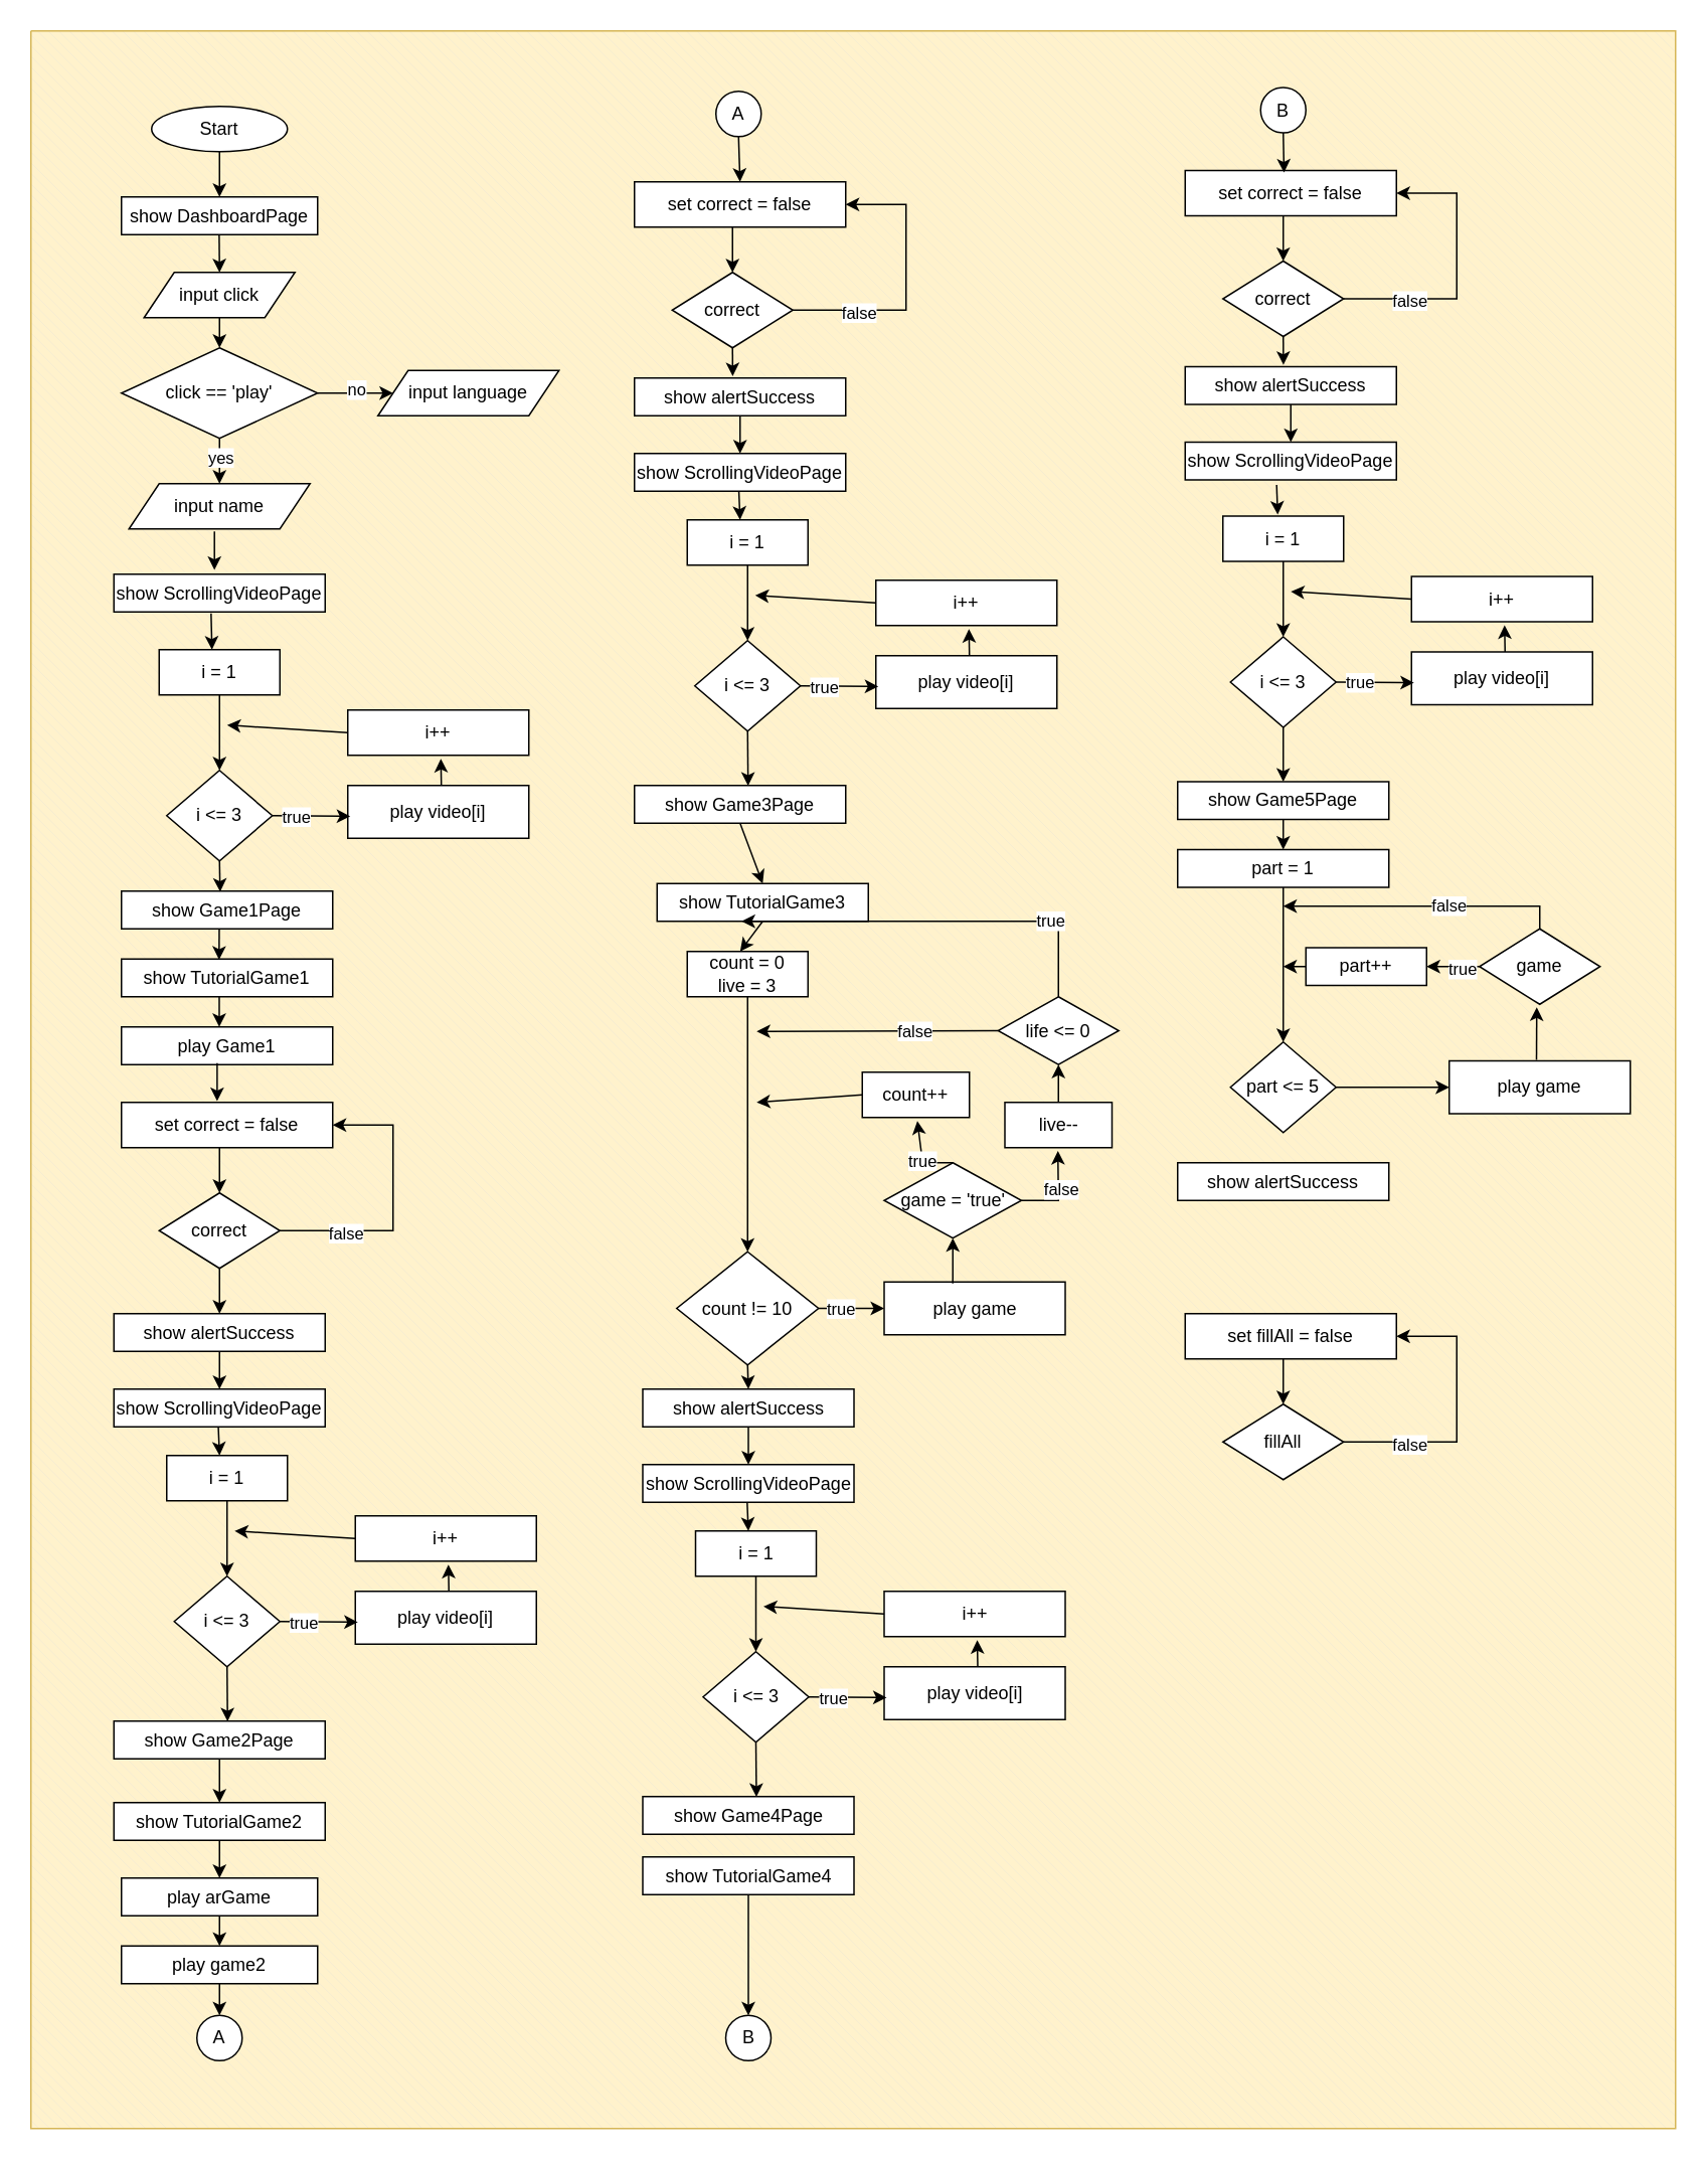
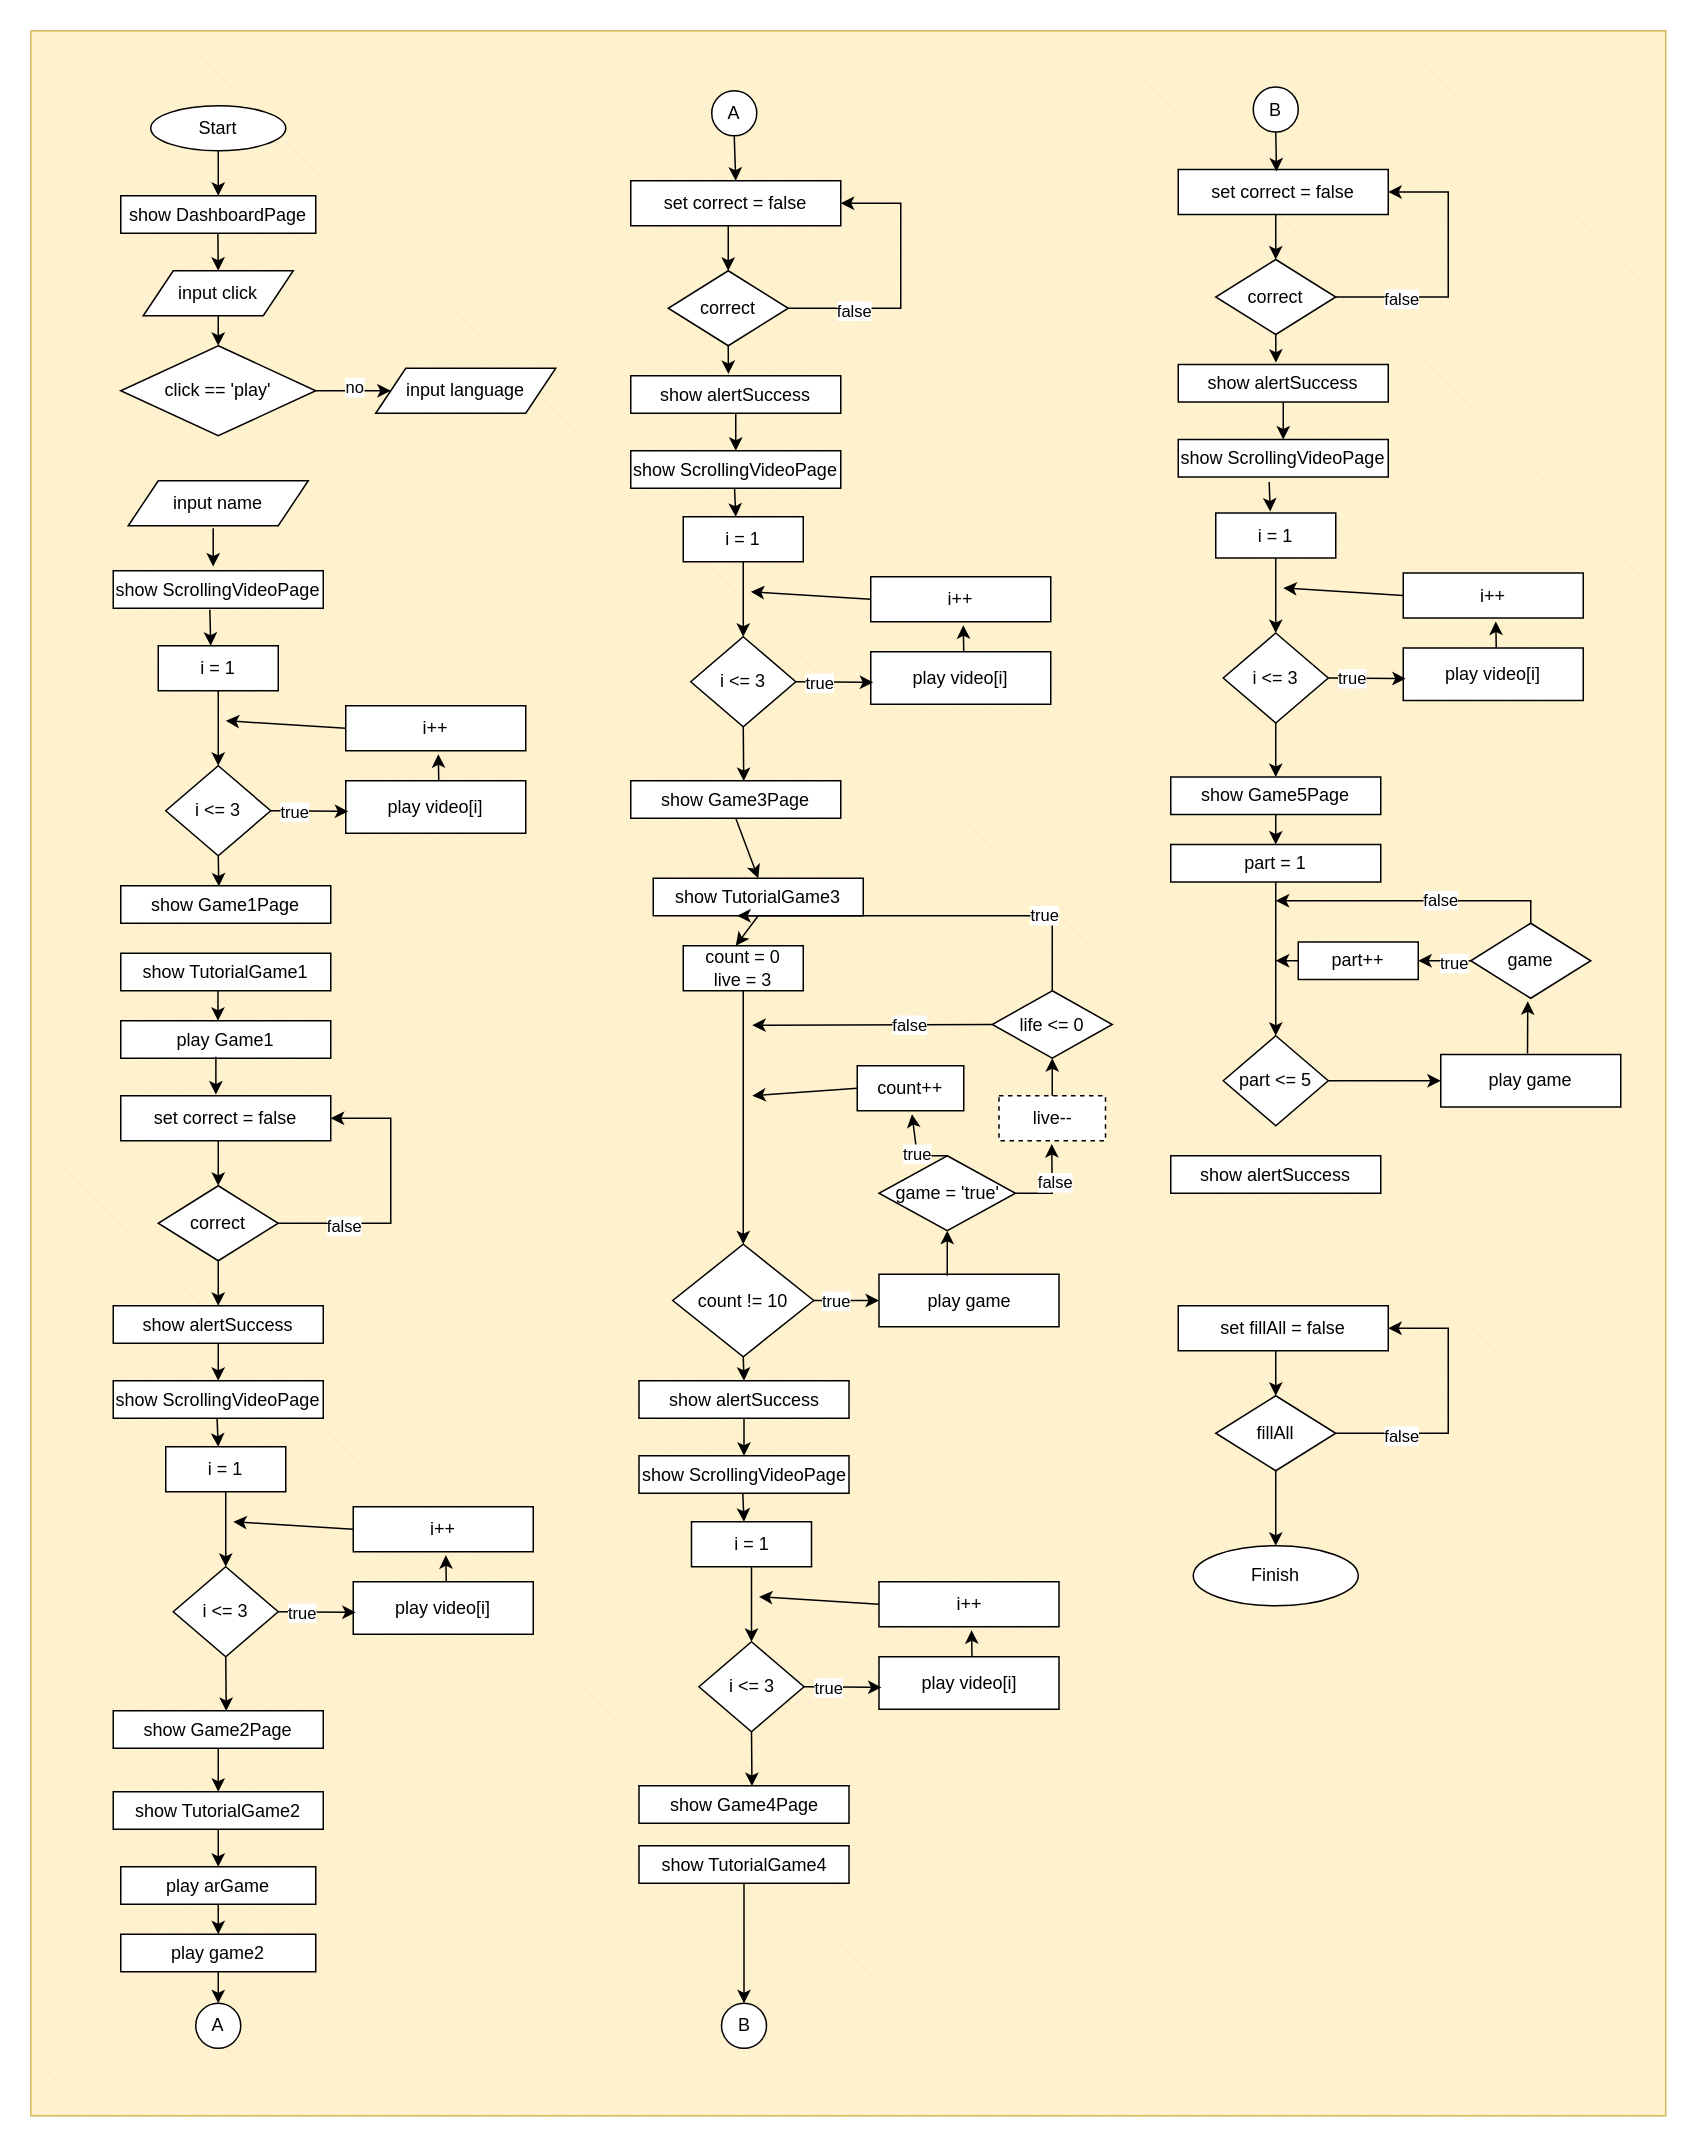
- <mxCell id="19" value="" style="endArrow=classic;html=1;rounded=0;exitX=0.5;exitY=1;exitDx=0;exitDy=0;entryX=0.5;entryY=0;entryDx=0;entryDy=0;" edge="1" parent="1" source="5" target="7"><mxGeometry width="50" height="50" relative="1" as="geometry"><mxPoint x="190" y="300" as="sourcePoint" /><mxPoint x="240" y="250" as="targetPoint" /></mxGeometry></mxCell>
- <mxCell id="20" value="yes" style="edgeLabel;html=1;align=center;verticalAlign=middle;resizable=0;points=[];" vertex="1" connectable="0" parent="19"><mxGeometry x="-0.205" relative="1" as="geometry"><mxPoint as="offset" /></mxGeometry></mxCell>
- <mxCell id="31" value="" style="endArrow=classic;html=1;rounded=0;entryX=0.462;entryY=0.019;entryDx=0;entryDy=0;entryPerimeter=0;exitX=0.463;exitY=1.017;exitDx=0;exitDy=0;exitPerimeter=0;" edge="1" parent="1" source="28" target="29"><mxGeometry width="50" height="50" relative="1" as="geometry"><mxPoint x="150" y="620" as="sourcePoint" /><mxPoint x="155" y="600" as="targetPoint" /></mxGeometry></mxCell>
- <mxCell id="92" value="live--" style="rounded=0;whiteSpace=wrap;html=1;" vertex="1" parent="1"><mxGeometry x="665.5" y="730" width="71" height="30" as="geometry" /></mxCell>
+ <mxCell id="92" value="live--" style="rounded=0;whiteSpace=wrap;html=1;dashed=1;" vertex="1" parent="1"><mxGeometry x="665.5" y="730" width="71" height="30" as="geometry" /></mxCell>
+ <mxCell id="174" value="" style="endArrow=classic;html=1;rounded=0;exitX=0.5;exitY=1;exitDx=0;exitDy=0;entryX=0.5;entryY=0;entryDx=0;entryDy=0;" edge="1" parent="1" source="169" target="173"><mxGeometry width="50" height="50" relative="1" as="geometry"><mxPoint x="790" y="1020" as="sourcePoint" /><mxPoint x="850" y="1020" as="targetPoint" /></mxGeometry></mxCell>
+ <mxCell id="173" value="Finish" style="ellipse;whiteSpace=wrap;html=1;" vertex="1" parent="1"><mxGeometry x="795" y="1030" width="110" height="40" as="geometry" /></mxCell>
